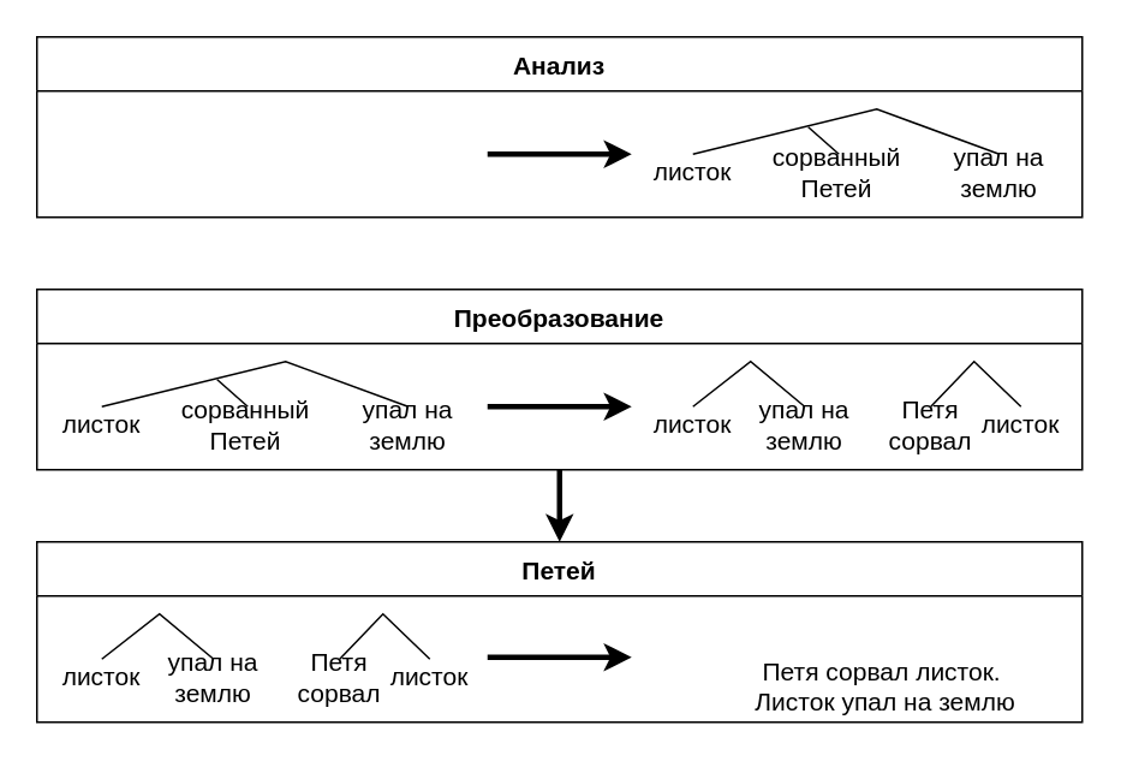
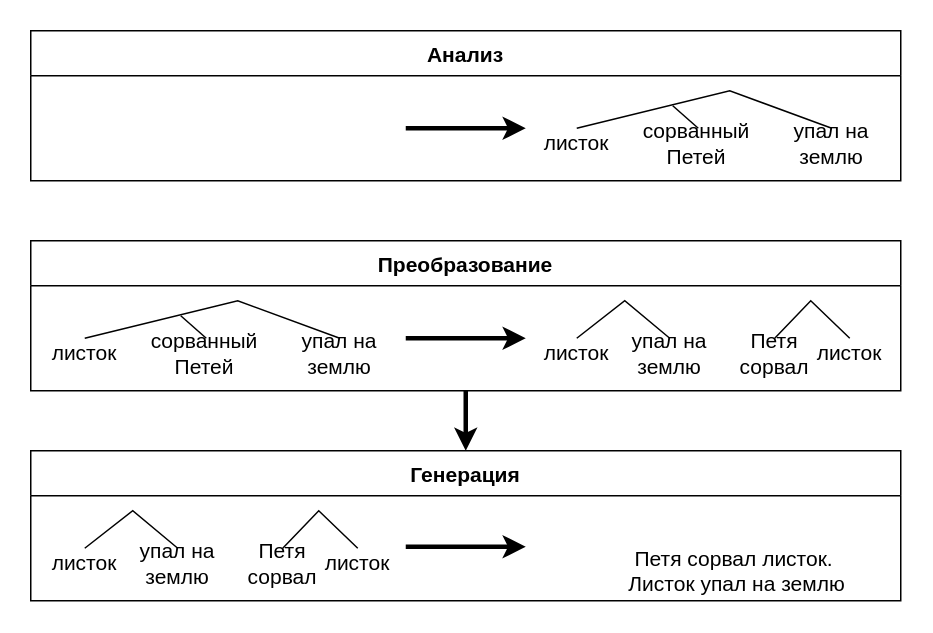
- <mxCell id="21" value="Петей" style="swimlane;startSize=30;fontSize=14;" parent="1" vertex="1"><mxGeometry x="20" y="300" width="580" height="100" as="geometry"><mxRectangle x="314" y="400" width="90" height="23" as="alternateBounds" /></mxGeometry></mxCell>
+ <mxCell id="21" value="Генерация" style="swimlane;startSize=30;fontSize=14;" parent="1" vertex="1"><mxGeometry x="20" y="300" width="580" height="100" as="geometry"><mxRectangle x="314" y="400" width="90" height="23" as="alternateBounds" /></mxGeometry></mxCell>
